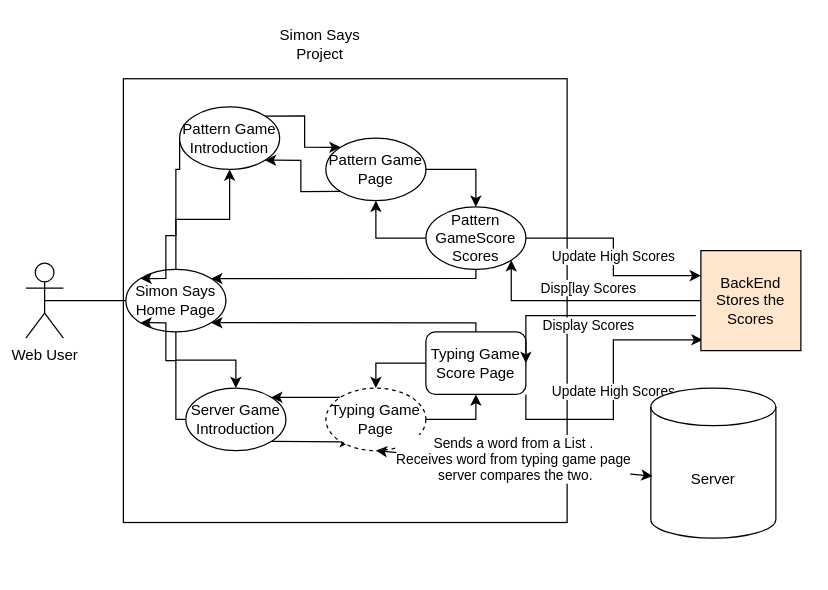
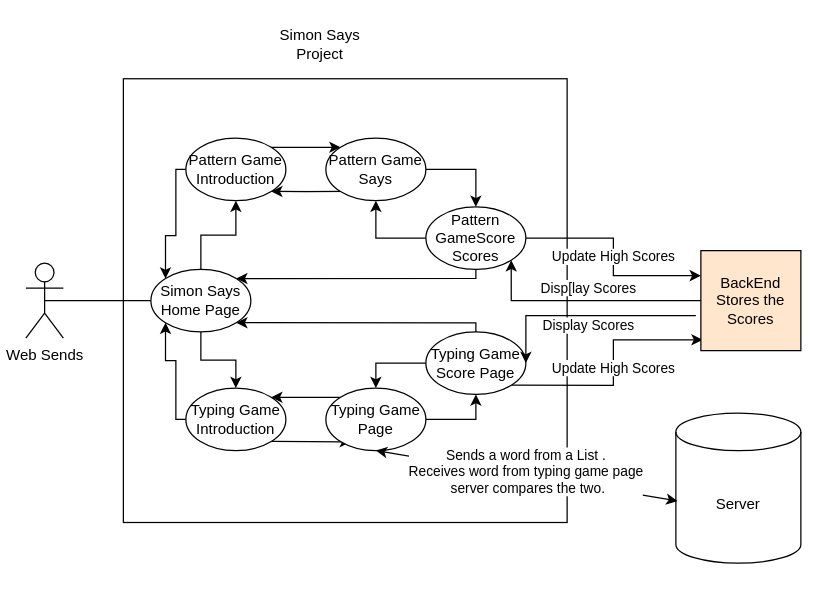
- <mxCell id="11" value="Pattern Game Introduction" style="ellipse;whiteSpace=wrap;html=1;" parent="1" vertex="1"><mxGeometry x="143" y="85" width="80" height="50" as="geometry" /></mxCell>
+ <mxCell id="11" value="Pattern Game Introduction" style="ellipse;whiteSpace=wrap;html=1;" parent="1" vertex="1"><mxGeometry x="148" y="110" width="80" height="50" as="geometry" /></mxCell>
- <mxCell id="20" value="Pattern Game Page" style="ellipse;whiteSpace=wrap;html=1;" parent="1" vertex="1"><mxGeometry x="260" y="110" width="80" height="50" as="geometry" /></mxCell>
+ <mxCell id="20" value="Pattern Game Says" style="ellipse;whiteSpace=wrap;html=1;" parent="1" vertex="1"><mxGeometry x="260" y="110" width="80" height="50" as="geometry" /></mxCell>
- <mxCell id="8" value="Simon Says Home Page" style="ellipse;whiteSpace=wrap;html=1;" parent="1" vertex="1"><mxGeometry x="100" y="215" width="80" height="50" as="geometry" /></mxCell>
+ <mxCell id="8" value="Simon Says Home Page" style="ellipse;whiteSpace=wrap;html=1;" parent="1" vertex="1"><mxGeometry x="120" y="215" width="80" height="50" as="geometry" /></mxCell>
- <mxCell id="5" value="Web User" style="shape=umlActor;verticalLabelPosition=bottom;verticalAlign=top;html=1;outlineConnect=0;" parent="1" vertex="1"><mxGeometry x="20" y="210" width="30" height="60" as="geometry" /></mxCell>
+ <mxCell id="5" value="Web Sends" style="shape=umlActor;verticalLabelPosition=bottom;verticalAlign=top;html=1;outlineConnect=0;" parent="1" vertex="1"><mxGeometry x="20" y="210" width="30" height="60" as="geometry" /></mxCell>
- <mxCell id="28" value="Typing Game Score Page" style="whiteSpace=wrap;html=1;rounded=1;" parent="1" vertex="1"><mxGeometry x="340" y="265" width="80" height="50" as="geometry" /></mxCell>
+ <mxCell id="28" value="Typing Game Score Page" style="ellipse;whiteSpace=wrap;html=1;" parent="1" vertex="1"><mxGeometry x="340" y="265" width="80" height="50" as="geometry" /></mxCell>
- <mxCell id="14" value="Server Game Introduction" style="ellipse;whiteSpace=wrap;html=1;" parent="1" vertex="1"><mxGeometry x="148" y="310" width="80" height="50" as="geometry" /></mxCell>
+ <mxCell id="14" value="Typing Game Introduction" style="ellipse;whiteSpace=wrap;html=1;" parent="1" vertex="1"><mxGeometry x="148" y="310" width="80" height="50" as="geometry" /></mxCell>
- <mxCell id="17" value="Typing Game Page" style="ellipse;whiteSpace=wrap;html=1;dashed=1;" parent="1" vertex="1"><mxGeometry x="260" y="310" width="80" height="50" as="geometry" /></mxCell>
+ <mxCell id="17" value="Typing Game Page" style="ellipse;whiteSpace=wrap;html=1;" parent="1" vertex="1"><mxGeometry x="260" y="310" width="80" height="50" as="geometry" /></mxCell>
- <mxCell id="32" value="Server" style="shape=cylinder3;whiteSpace=wrap;html=1;boundedLbl=1;backgroundOutline=1;size=15;" vertex="1" parent="1"><mxGeometry x="520" y="310" width="100" height="120" as="geometry" /></mxCell>
+ <mxCell id="32" value="Server" style="shape=cylinder3;whiteSpace=wrap;html=1;boundedLbl=1;backgroundOutline=1;size=15;" vertex="1" parent="1"><mxGeometry x="540" y="330" width="100" height="120" as="geometry" /></mxCell>
